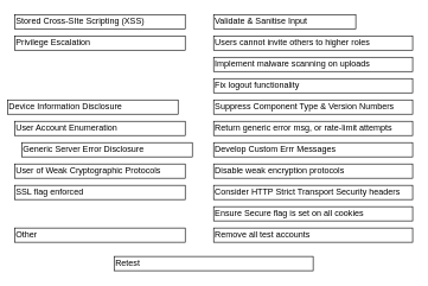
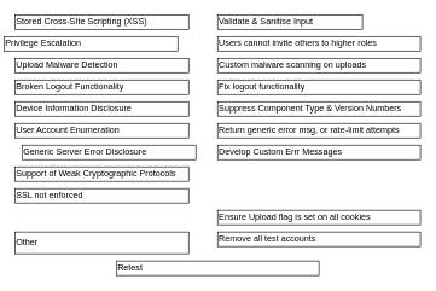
- <mxCell id="3" value="Privilege Escalation" style="rounded=0;whiteSpace=wrap;html=1;align=left;" vertex="1" parent="1"><mxGeometry x="20" y="50" width="240" height="20" as="geometry" /></mxCell>
+ <mxCell id="3" value="Privilege Escalation" style="rounded=0;whiteSpace=wrap;html=1;align=left;" vertex="1" parent="1"><mxGeometry x="5" y="50" width="240" height="20" as="geometry" /></mxCell>
+ <mxCell id="4" value="Upload Malware Detection" style="rounded=0;whiteSpace=wrap;html=1;align=left;" vertex="1" parent="1"><mxGeometry x="20" y="80" width="240" height="20" as="geometry" /></mxCell>
- <mxCell id="13" value="Implement malware scanning on uploads" style="rounded=0;whiteSpace=wrap;html=1;align=left;" vertex="1" parent="1"><mxGeometry x="300" y="80" width="280" height="20" as="geometry" /></mxCell>
+ <mxCell id="13" value="Custom malware scanning on uploads" style="rounded=0;whiteSpace=wrap;html=1;align=left;" vertex="1" parent="1"><mxGeometry x="300" y="80" width="280" height="20" as="geometry" /></mxCell>
+ <mxCell id="5" value="Broken Logout Functionality" style="rounded=0;whiteSpace=wrap;html=1;align=left;" vertex="1" parent="1"><mxGeometry x="20" y="110" width="240" height="20" as="geometry" /></mxCell>
- <mxCell id="6" value="Device Information Disclosure" style="rounded=0;whiteSpace=wrap;html=1;align=left;" vertex="1" parent="1"><mxGeometry x="10" y="140" width="240" height="20" as="geometry" /></mxCell>
+ <mxCell id="6" value="Device Information Disclosure" style="rounded=0;whiteSpace=wrap;html=1;align=left;" vertex="1" parent="1"><mxGeometry x="20" y="140" width="240" height="20" as="geometry" /></mxCell>
- <mxCell id="9" value="User of Weak Cryptographic Protocols" style="rounded=0;whiteSpace=wrap;html=1;align=left;" vertex="1" parent="1"><mxGeometry x="20" y="230" width="240" height="20" as="geometry" /></mxCell>
+ <mxCell id="9" value="Support of Weak Cryptographic Protocols" style="rounded=0;whiteSpace=wrap;html=1;align=left;" vertex="1" parent="1"><mxGeometry x="20" y="230" width="240" height="20" as="geometry" /></mxCell>
- <mxCell id="17" value="Disable weak encryption protocols" style="rounded=0;whiteSpace=wrap;html=1;align=left;" vertex="1" parent="1"><mxGeometry x="300" y="230" width="280" height="20" as="geometry" /></mxCell>
- <mxCell id="10" value="SSL flag enforced" style="rounded=0;whiteSpace=wrap;html=1;align=left;" vertex="1" parent="1"><mxGeometry x="20" y="260" width="240" height="20" as="geometry" /></mxCell>
+ <mxCell id="10" value="SSL not enforced" style="rounded=0;whiteSpace=wrap;html=1;align=left;" vertex="1" parent="1"><mxGeometry x="20" y="260" width="240" height="20" as="geometry" /></mxCell>
- <mxCell id="18" value="Consider HTTP Strict Transport Security headers" style="rounded=0;whiteSpace=wrap;html=1;align=left;" vertex="1" parent="1"><mxGeometry x="300" y="260" width="280" height="20" as="geometry" /></mxCell>
- <mxCell id="16" value="Ensure Secure flag is set on all cookies" style="rounded=0;whiteSpace=wrap;html=1;align=left;" vertex="1" parent="1"><mxGeometry x="300" y="290" width="280" height="20" as="geometry" /></mxCell>
+ <mxCell id="16" value="Ensure Upload flag is set on all cookies" style="rounded=0;whiteSpace=wrap;html=1;align=left;" vertex="1" parent="1"><mxGeometry x="300" y="290" width="280" height="20" as="geometry" /></mxCell>
- <mxCell id="23" value="Other" style="rounded=0;whiteSpace=wrap;html=1;align=left;" vertex="1" parent="1"><mxGeometry x="20" y="320" width="240" height="20" as="geometry" /></mxCell>
+ <mxCell id="23" value="Other" style="rounded=0;whiteSpace=wrap;html=1;align=left;" vertex="1" parent="1"><mxGeometry x="20" y="320" width="240" height="30" as="geometry" /></mxCell>
